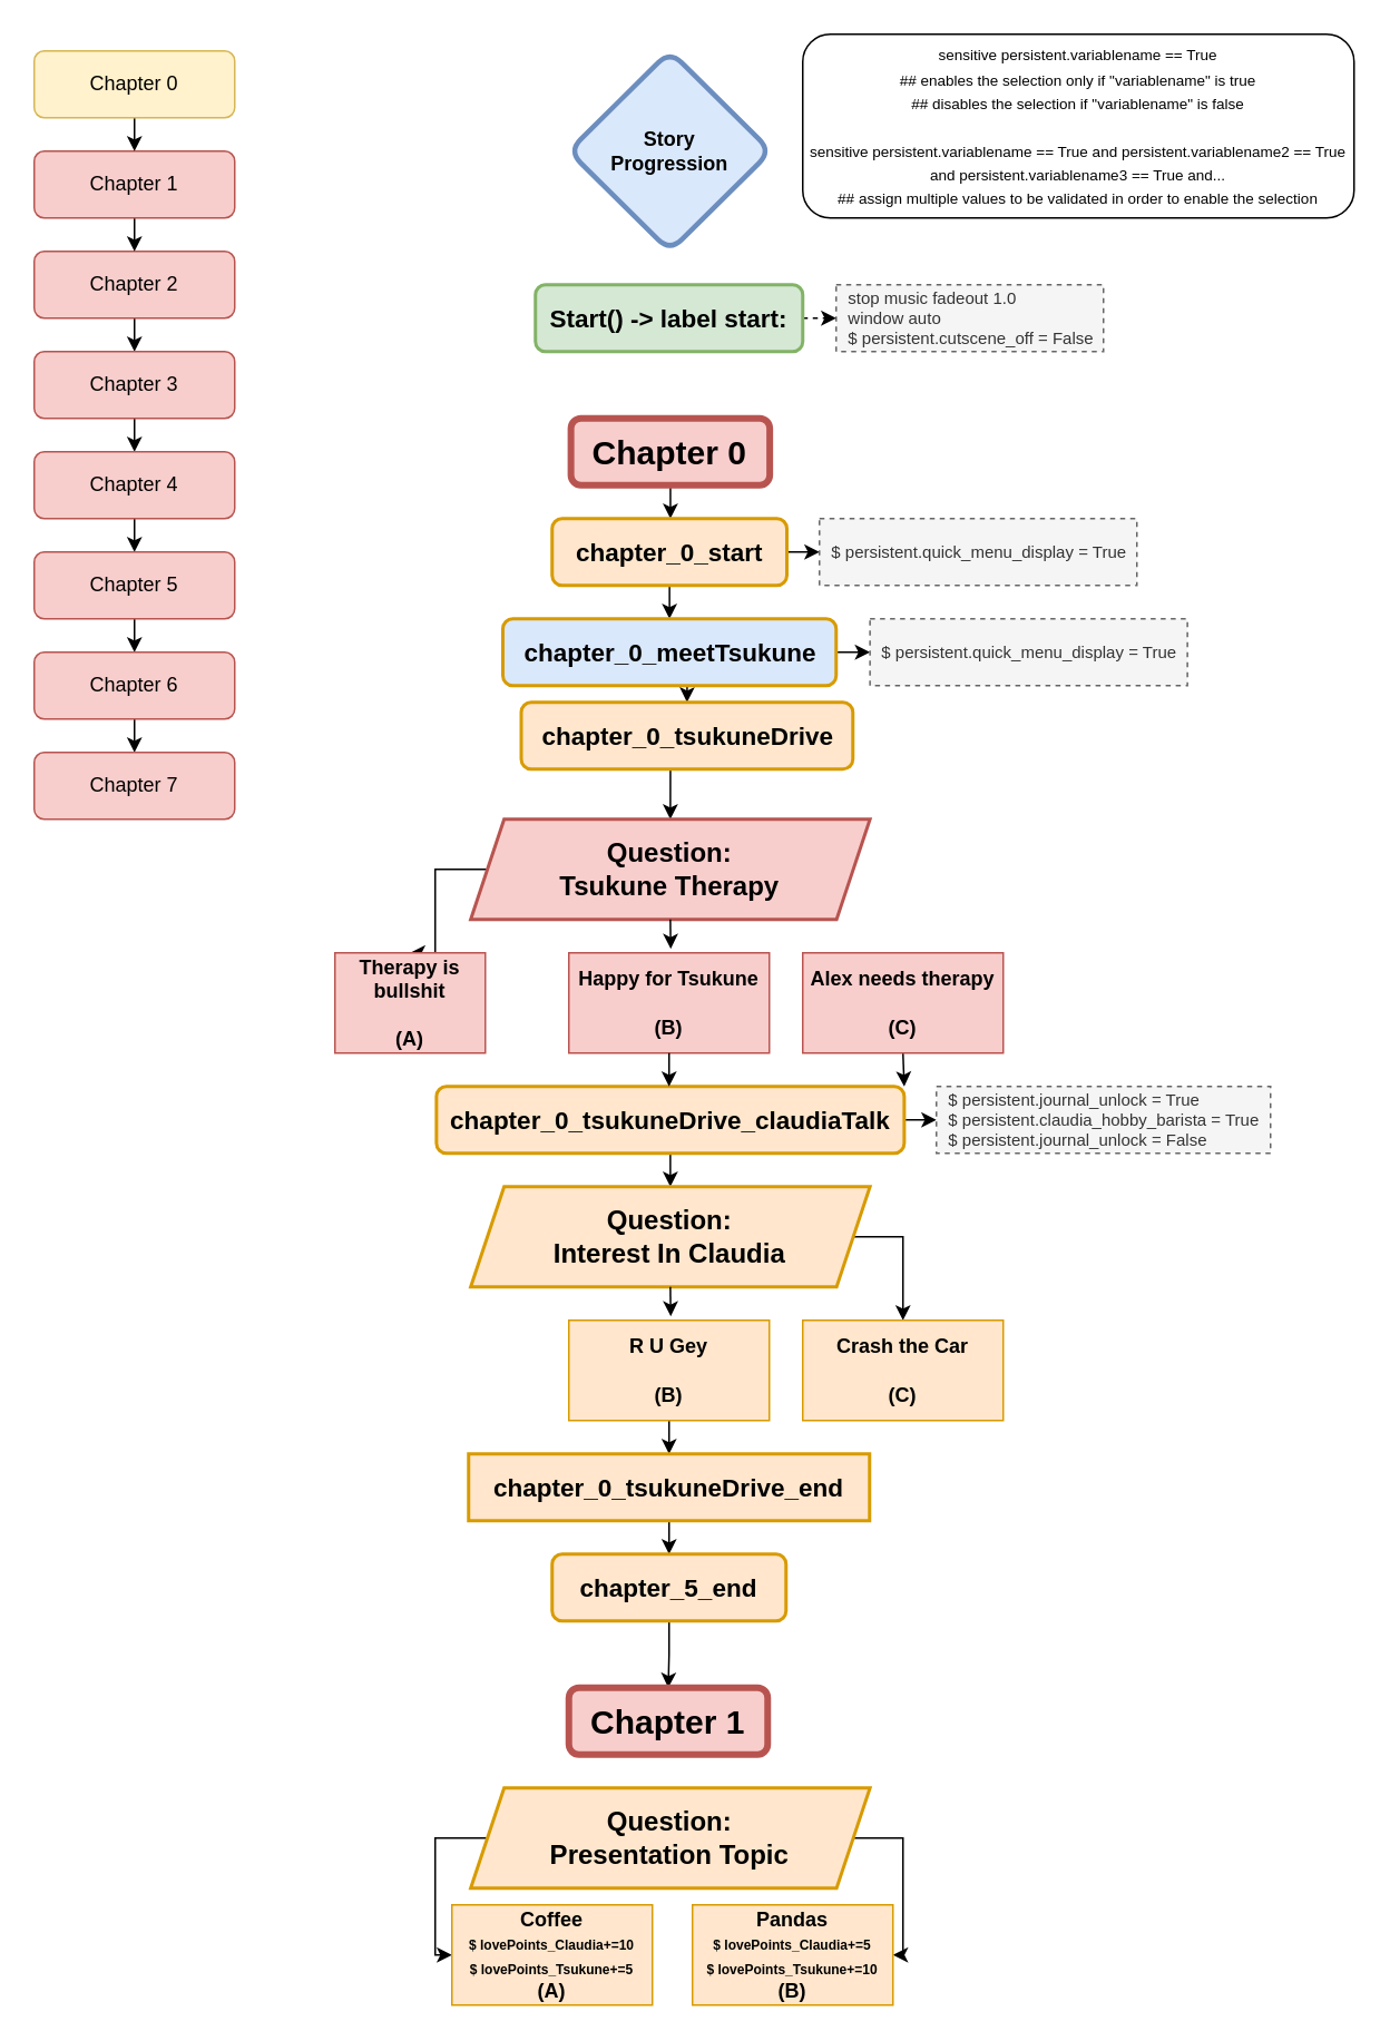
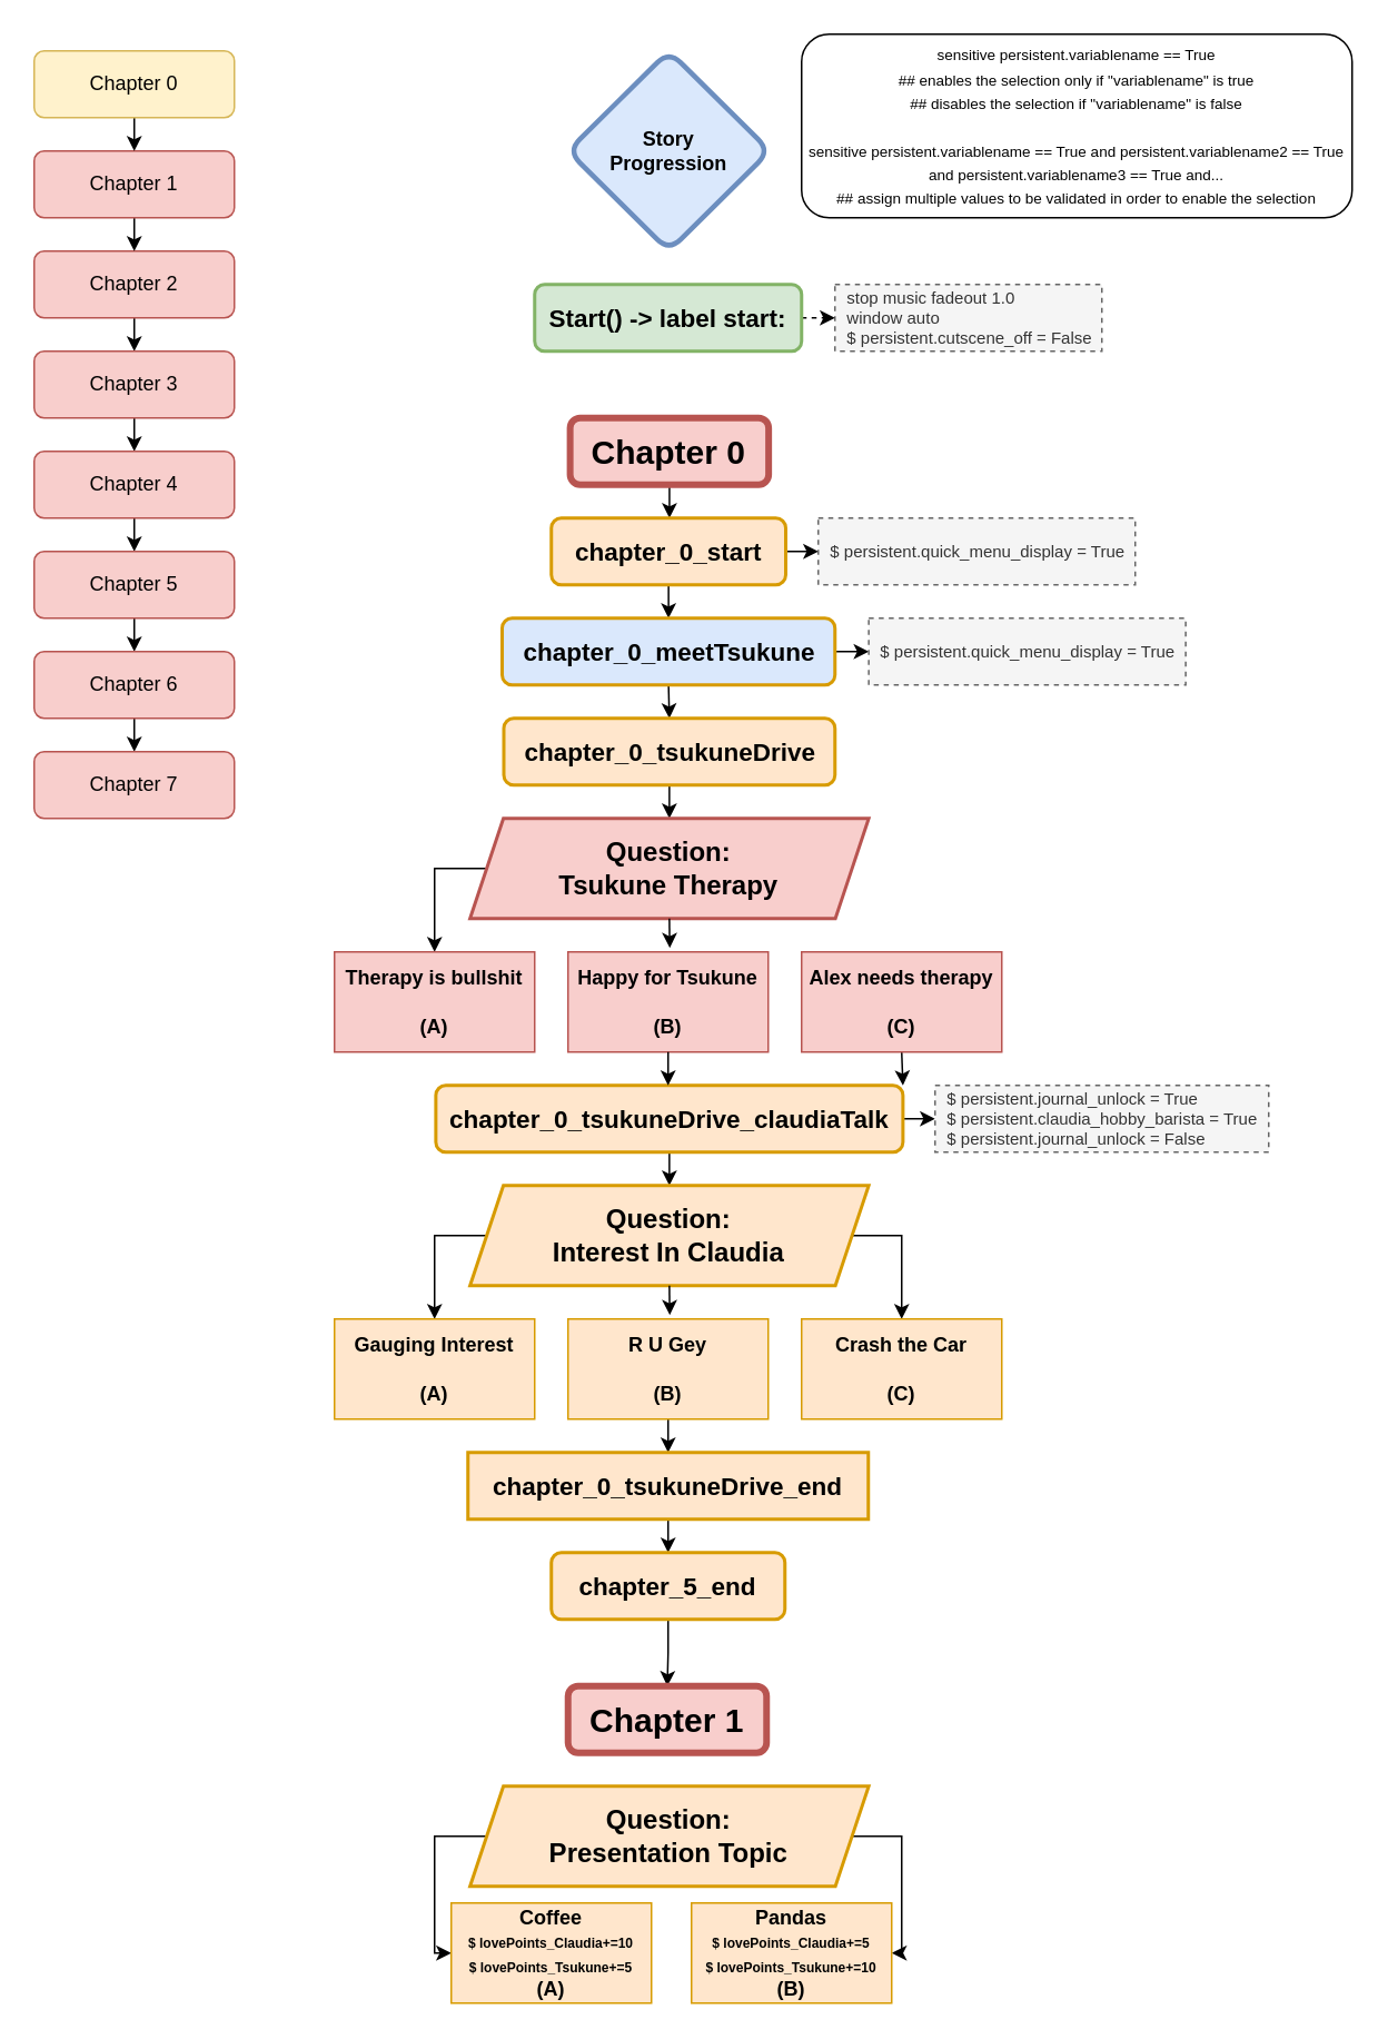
- <mxCell id="31" value="&lt;div&gt;&lt;span style=&quot;background-color: transparent; color: light-dark(rgb(0, 0, 0), rgb(255, 255, 255));&quot;&gt;chapter_0_tsukuneDrive&lt;/span&gt;&lt;/div&gt;" style="rounded=1;whiteSpace=wrap;html=1;fontSize=15;glass=0;strokeWidth=2;shadow=0;fillColor=#ffe6cc;strokeColor=#d79b00;fontStyle=1" parent="1" vertex="1"><mxGeometry x="311.5" y="420" width="198.5" height="40" as="geometry" /></mxCell>
+ <mxCell id="31" value="&lt;div&gt;&lt;span style=&quot;background-color: transparent; color: light-dark(rgb(0, 0, 0), rgb(255, 255, 255));&quot;&gt;chapter_0_tsukuneDrive&lt;/span&gt;&lt;/div&gt;" style="rounded=1;whiteSpace=wrap;html=1;fontSize=15;glass=0;strokeWidth=2;shadow=0;fillColor=#ffe6cc;strokeColor=#d79b00;fontStyle=1" parent="1" vertex="1"><mxGeometry x="301.5" y="430" width="198.5" height="40" as="geometry" /></mxCell>
- <mxCell id="36" value="Therapy is bullshit&lt;br&gt;&lt;br&gt;&lt;div&gt;(A)&lt;/div&gt;" style="rounded=0;whiteSpace=wrap;html=1;fillColor=#f8cecc;strokeColor=#b85450;fontStyle=1" parent="1" vertex="1"><mxGeometry x="200" y="570" width="90" height="60" as="geometry" /></mxCell>
+ <mxCell id="36" value="Therapy is bullshit&lt;br&gt;&lt;br&gt;&lt;div&gt;(A)&lt;/div&gt;" style="rounded=0;whiteSpace=wrap;html=1;fillColor=#f8cecc;strokeColor=#b85450;fontStyle=1" parent="1" vertex="1"><mxGeometry x="200" y="570" width="120" height="60" as="geometry" /></mxCell>
+ <mxCell id="47" style="edgeStyle=orthogonalEdgeStyle;rounded=0;orthogonalLoop=1;jettySize=auto;html=1;exitX=0;exitY=0.5;exitDx=0;exitDy=0;entryX=0.5;entryY=0;entryDx=0;entryDy=0;fillColor=#ffe6cc;strokeColor=#000000;" parent="1" source="48" target="49" edge="1"><mxGeometry relative="1" as="geometry"><mxPoint x="260" y="780" as="targetPoint" /><Array as="points"><mxPoint x="260" y="740" /></Array></mxGeometry></mxCell>
+ <mxCell id="49" value="Gauging Interest&lt;br&gt;&lt;div&gt;&lt;br&gt;(A)&lt;/div&gt;" style="rounded=0;whiteSpace=wrap;html=1;fillColor=#ffe6cc;strokeColor=#d79b00;fontStyle=1" parent="1" vertex="1"><mxGeometry x="200" y="790" width="120" height="60" as="geometry" /></mxCell>
